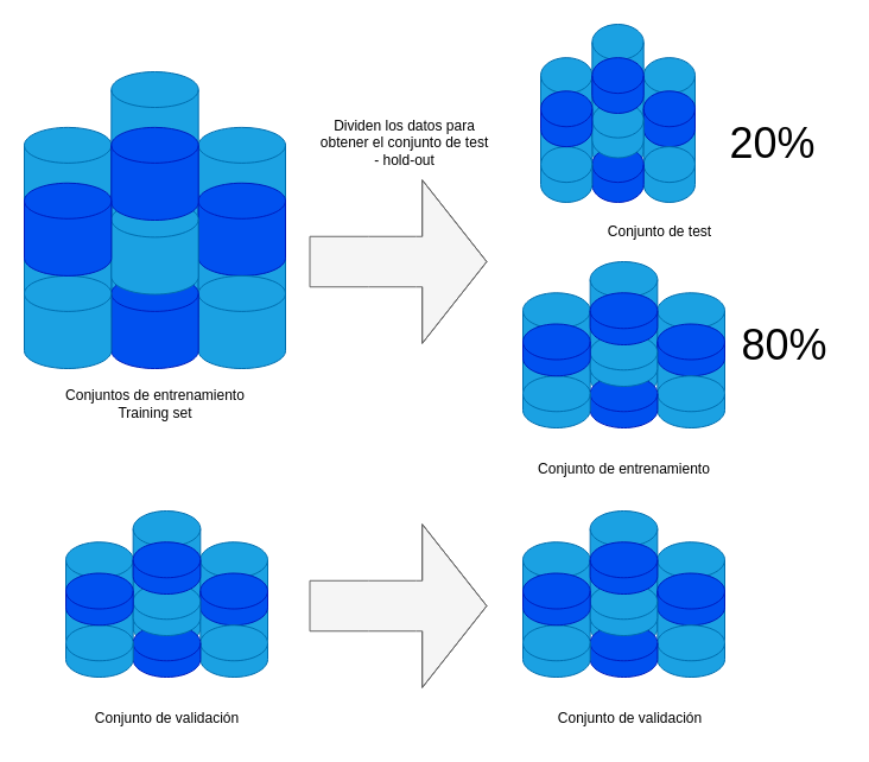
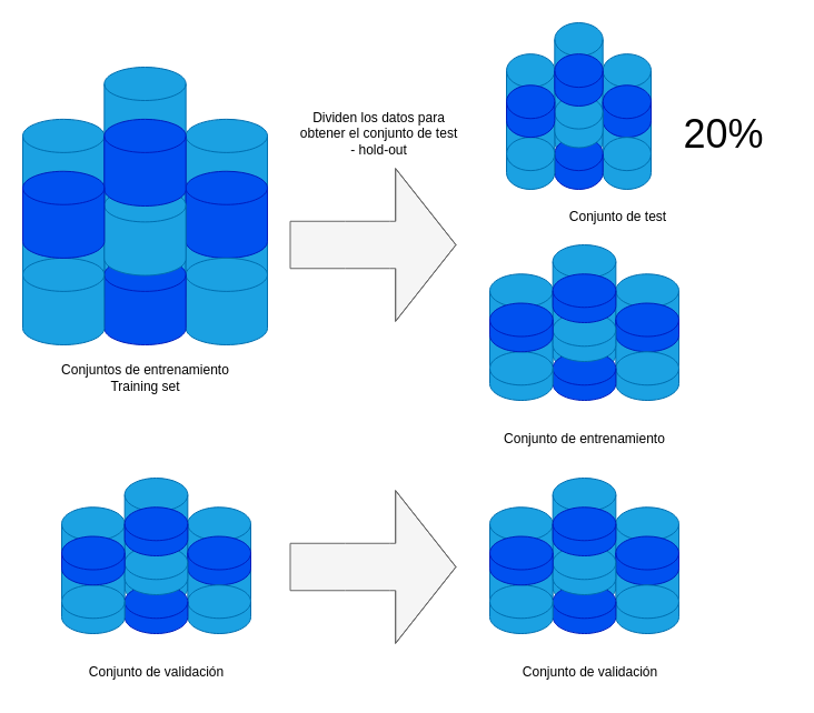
- <mxCell id="66" value="&lt;font style=&quot;font-size: 36px;&quot;&gt;80%&lt;/font&gt;" style="text;html=1;align=center;verticalAlign=middle;resizable=0;points=[];autosize=1;strokeColor=none;fillColor=none;" vertex="1" parent="1"><mxGeometry x="610" y="260" width="100" height="60" as="geometry" /></mxCell>
